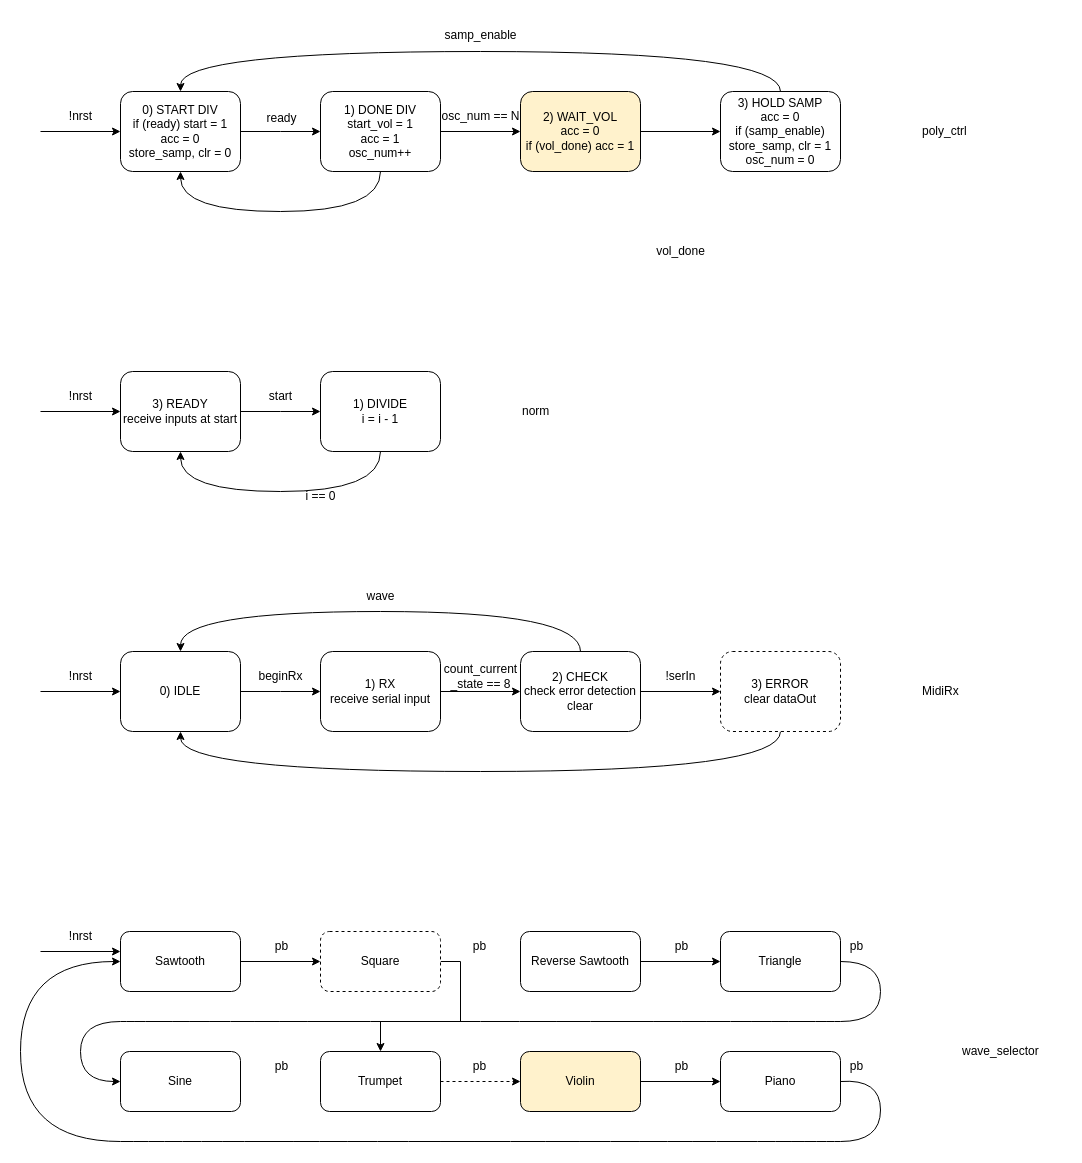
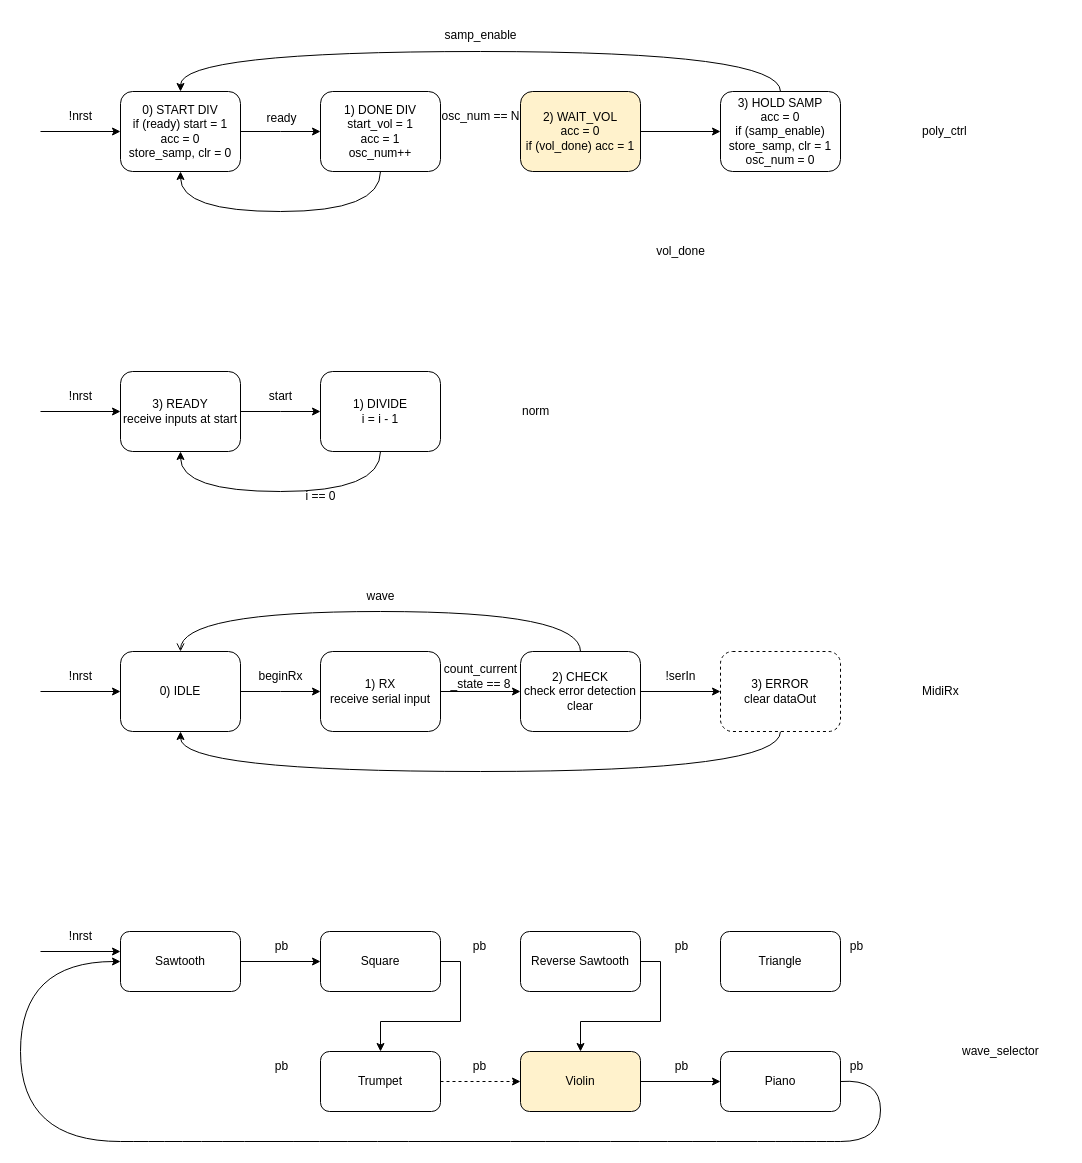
- <mxCell id="7" style="edgeStyle=orthogonalEdgeStyle;rounded=0;orthogonalLoop=1;jettySize=auto;html=1;exitX=1;exitY=0.5;exitDx=0;exitDy=0;entryX=0;entryY=0.5;entryDx=0;entryDy=0;" edge="1" parent="1" source="8" target="13"><mxGeometry relative="1" as="geometry"><mxPoint x="520" y="131" as="targetPoint" /></mxGeometry></mxCell>
- <mxCell id="39" value="" style="endArrow=classic;html=1;rounded=0;edgeStyle=orthogonalEdgeStyle;curved=1;entryX=0.5;entryY=0;entryDx=0;entryDy=0;exitX=0.5;exitY=0;exitDx=0;exitDy=0;" edge="1" parent="1" source="35" target="27"><mxGeometry width="50" height="50" relative="1" as="geometry"><mxPoint x="390" y="561" as="sourcePoint" /><mxPoint x="190" y="561" as="targetPoint" /><Array as="points"><mxPoint x="580" y="611" /><mxPoint x="180" y="611" /></Array></mxGeometry></mxCell>
+ <mxCell id="39" value="" style="endArrow=open;html=1;rounded=0;edgeStyle=orthogonalEdgeStyle;curved=1;entryX=0.5;entryY=0;entryDx=0;entryDy=0;exitX=0.5;exitY=0;exitDx=0;exitDy=0;" edge="1" parent="1" source="35" target="27"><mxGeometry width="50" height="50" relative="1" as="geometry"><mxPoint x="390" y="561" as="sourcePoint" /><mxPoint x="190" y="561" as="targetPoint" /><Array as="points"><mxPoint x="580" y="611" /><mxPoint x="180" y="611" /></Array></mxGeometry></mxCell>
- <mxCell id="44" value="Square" style="rounded=1;whiteSpace=wrap;html=1;dashed=1;" vertex="1" parent="1"><mxGeometry x="320" y="931" width="120" height="60" as="geometry" /></mxCell>
+ <mxCell id="44" value="Square" style="rounded=1;whiteSpace=wrap;html=1;" vertex="1" parent="1"><mxGeometry x="320" y="931" width="120" height="60" as="geometry" /></mxCell>
- <mxCell id="45" style="edgeStyle=orthogonalEdgeStyle;rounded=0;orthogonalLoop=1;jettySize=auto;html=1;exitX=1;exitY=0.5;exitDx=0;exitDy=0;entryX=0;entryY=0.5;entryDx=0;entryDy=0;" edge="1" parent="1" source="46" target="47"><mxGeometry relative="1" as="geometry"><mxPoint x="717.167" y="960.667" as="targetPoint" /></mxGeometry></mxCell>
+ <mxCell id="45" style="edgeStyle=orthogonalEdgeStyle;rounded=0;orthogonalLoop=1;jettySize=auto;html=1;exitX=1;exitY=0.5;exitDx=0;exitDy=0;" edge="1" parent="1" source="46" target="52"><mxGeometry relative="1" as="geometry"><mxPoint x="717.167" y="960.667" as="targetPoint" /></mxGeometry></mxCell>
- <mxCell id="54" value="" style="curved=1;endArrow=classic;html=1;rounded=0;exitX=1;exitY=0.5;exitDx=0;exitDy=0;entryX=0;entryY=0.5;entryDx=0;entryDy=0;" edge="1" parent="1" source="47" target="48"><mxGeometry width="50" height="50" relative="1" as="geometry"><mxPoint x="825" y="975" as="sourcePoint" /><mxPoint x="875" y="925" as="targetPoint" /><Array as="points"><mxPoint x="880" y="961" /><mxPoint x="880" y="1021" /><mxPoint x="800" y="1021" /><mxPoint x="160" y="1021" /><mxPoint x="80" y="1021" /><mxPoint x="80" y="1081" /></Array></mxGeometry></mxCell>
- <mxCell id="48" value="Sine" style="rounded=1;whiteSpace=wrap;html=1;" vertex="1" parent="1"><mxGeometry x="120" y="1051" width="120" height="60" as="geometry" /></mxCell>
